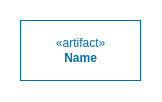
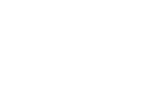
- <mxCell id="2" value="«artifact»&lt;br&gt;&lt;b&gt;Name&lt;/b&gt;" style="html=1;dropTarget=0;fillColor=none;fontColor=#006EAF;strokeColor=#006EAF;" vertex="1" parent="1"><mxGeometry x="20" y="20" width="120" height="60" as="geometry" /></mxCell>
